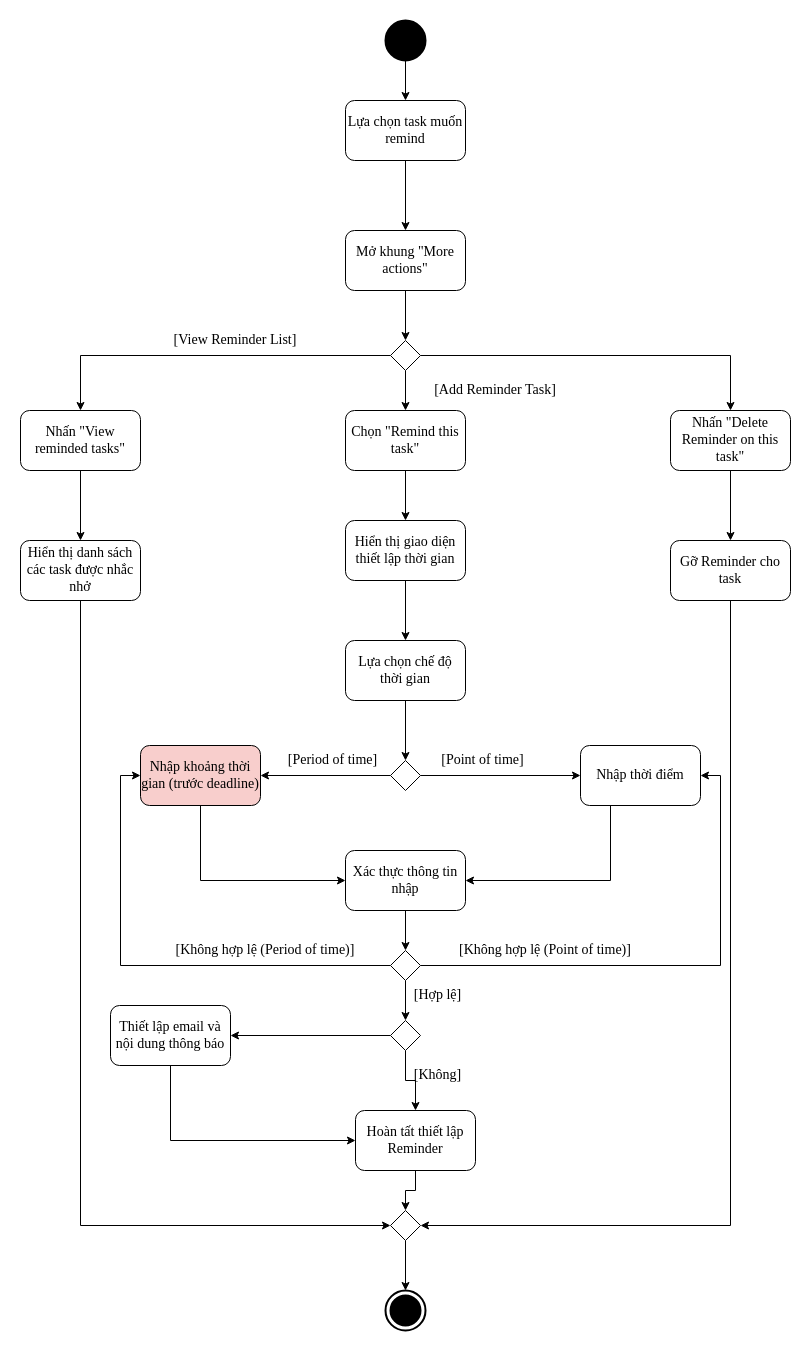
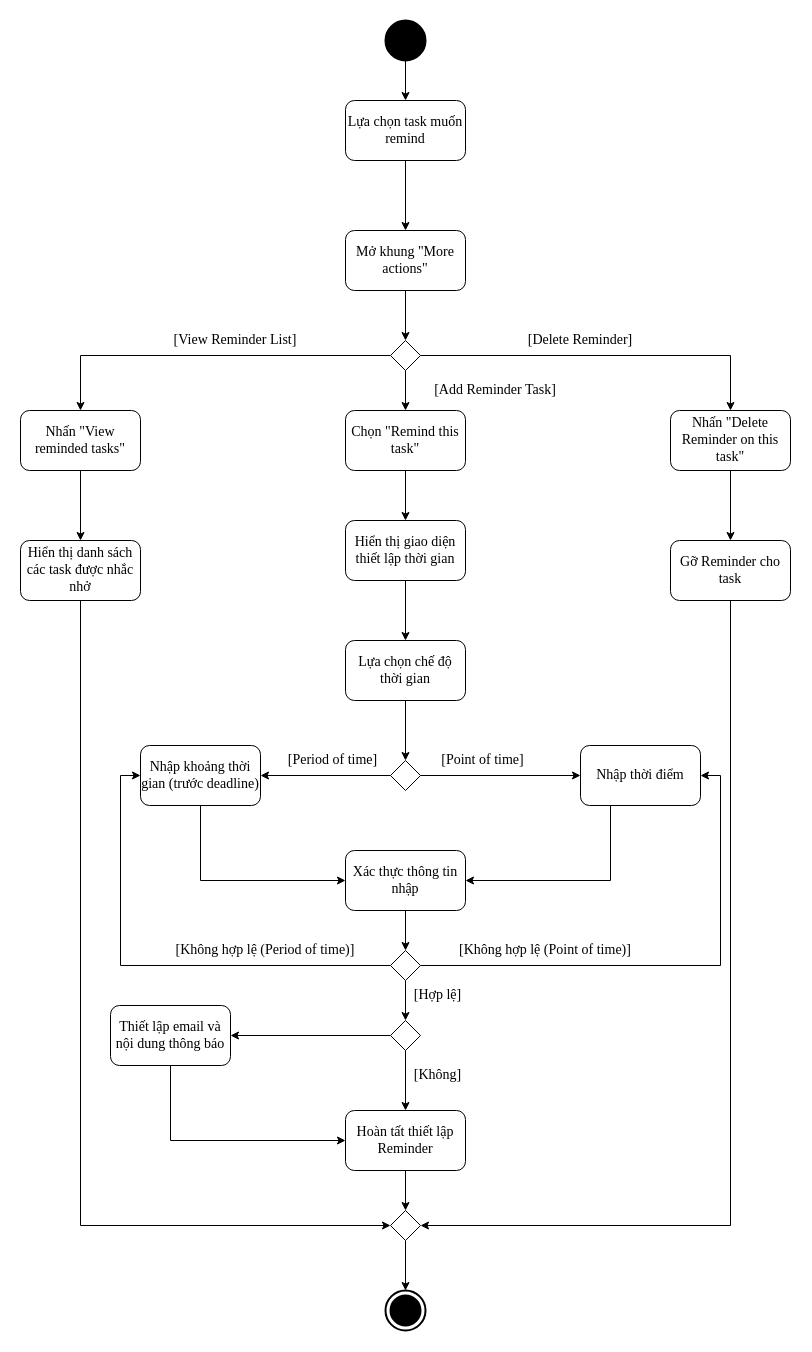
+ <mxCell id="50" value="[Delete Reminder]" style="text;html=1;strokeColor=none;fillColor=none;align=center;verticalAlign=middle;whiteSpace=wrap;rounded=0;fontFamily=Verdana;fontSize=14;" vertex="1" parent="1"><mxGeometry x="510" y="330" width="140" height="20" as="geometry" /></mxCell>
- <mxCell id="24" value="Nhập khoảng thời gian (trước deadline)" style="rounded=1;whiteSpace=wrap;html=1;fontFamily=Verdana;fontSize=14;fillColor=#f8cecc;" vertex="1" parent="1"><mxGeometry x="140" y="745" width="120" height="60" as="geometry" /></mxCell>
+ <mxCell id="24" value="Nhập khoảng thời gian (trước deadline)" style="rounded=1;whiteSpace=wrap;html=1;fontFamily=Verdana;fontSize=14;" vertex="1" parent="1"><mxGeometry x="140" y="745" width="120" height="60" as="geometry" /></mxCell>
- <mxCell id="35" value="Hoàn tất thiết lập Reminder" style="rounded=1;whiteSpace=wrap;html=1;fontFamily=Verdana;fontSize=14;" vertex="1" parent="1"><mxGeometry x="355" y="1110" width="120" height="60" as="geometry" /></mxCell>
+ <mxCell id="35" value="Hoàn tất thiết lập Reminder" style="rounded=1;whiteSpace=wrap;html=1;fontFamily=Verdana;fontSize=14;" vertex="1" parent="1"><mxGeometry x="345" y="1110" width="120" height="60" as="geometry" /></mxCell>
